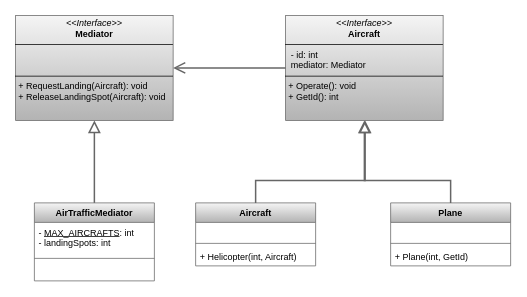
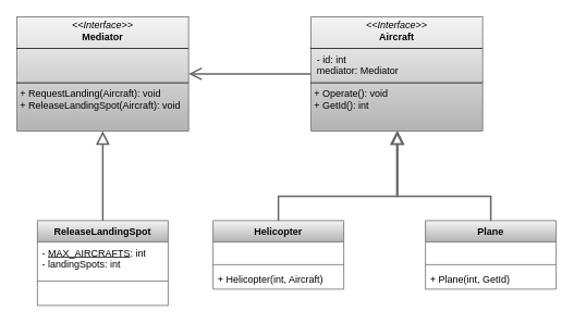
- <mxCell id="5" value="AirTrafficMediator" style="swimlane;fontStyle=1;align=center;verticalAlign=top;childLayout=stackLayout;horizontal=1;startSize=26;horizontalStack=0;resizeParent=1;resizeParentMax=0;resizeLast=0;collapsible=1;marginBottom=0;whiteSpace=wrap;html=1;fillColor=#f5f5f5;gradientColor=#b3b3b3;strokeColor=#666666;" vertex="1" parent="1"><mxGeometry x="45" y="270" width="160" height="104" as="geometry" /></mxCell>
+ <mxCell id="5" value="ReleaseLandingSpot" style="swimlane;fontStyle=1;align=center;verticalAlign=top;childLayout=stackLayout;horizontal=1;startSize=26;horizontalStack=0;resizeParent=1;resizeParentMax=0;resizeLast=0;collapsible=1;marginBottom=0;whiteSpace=wrap;html=1;fillColor=#f5f5f5;gradientColor=#b3b3b3;strokeColor=#666666;" vertex="1" parent="1"><mxGeometry x="45" y="270" width="160" height="104" as="geometry" /></mxCell>
- <mxCell id="11" value="Aircraft" style="swimlane;fontStyle=1;align=center;verticalAlign=top;childLayout=stackLayout;horizontal=1;startSize=26;horizontalStack=0;resizeParent=1;resizeParentMax=0;resizeLast=0;collapsible=1;marginBottom=0;whiteSpace=wrap;html=1;fillColor=#f5f5f5;gradientColor=#b3b3b3;strokeColor=#666666;" vertex="1" parent="1"><mxGeometry x="260" y="270" width="160" height="84" as="geometry" /></mxCell>
+ <mxCell id="11" value="Helicopter" style="swimlane;fontStyle=1;align=center;verticalAlign=top;childLayout=stackLayout;horizontal=1;startSize=26;horizontalStack=0;resizeParent=1;resizeParentMax=0;resizeLast=0;collapsible=1;marginBottom=0;whiteSpace=wrap;html=1;fillColor=#f5f5f5;gradientColor=#b3b3b3;strokeColor=#666666;" vertex="1" parent="1"><mxGeometry x="260" y="270" width="160" height="84" as="geometry" /></mxCell>
